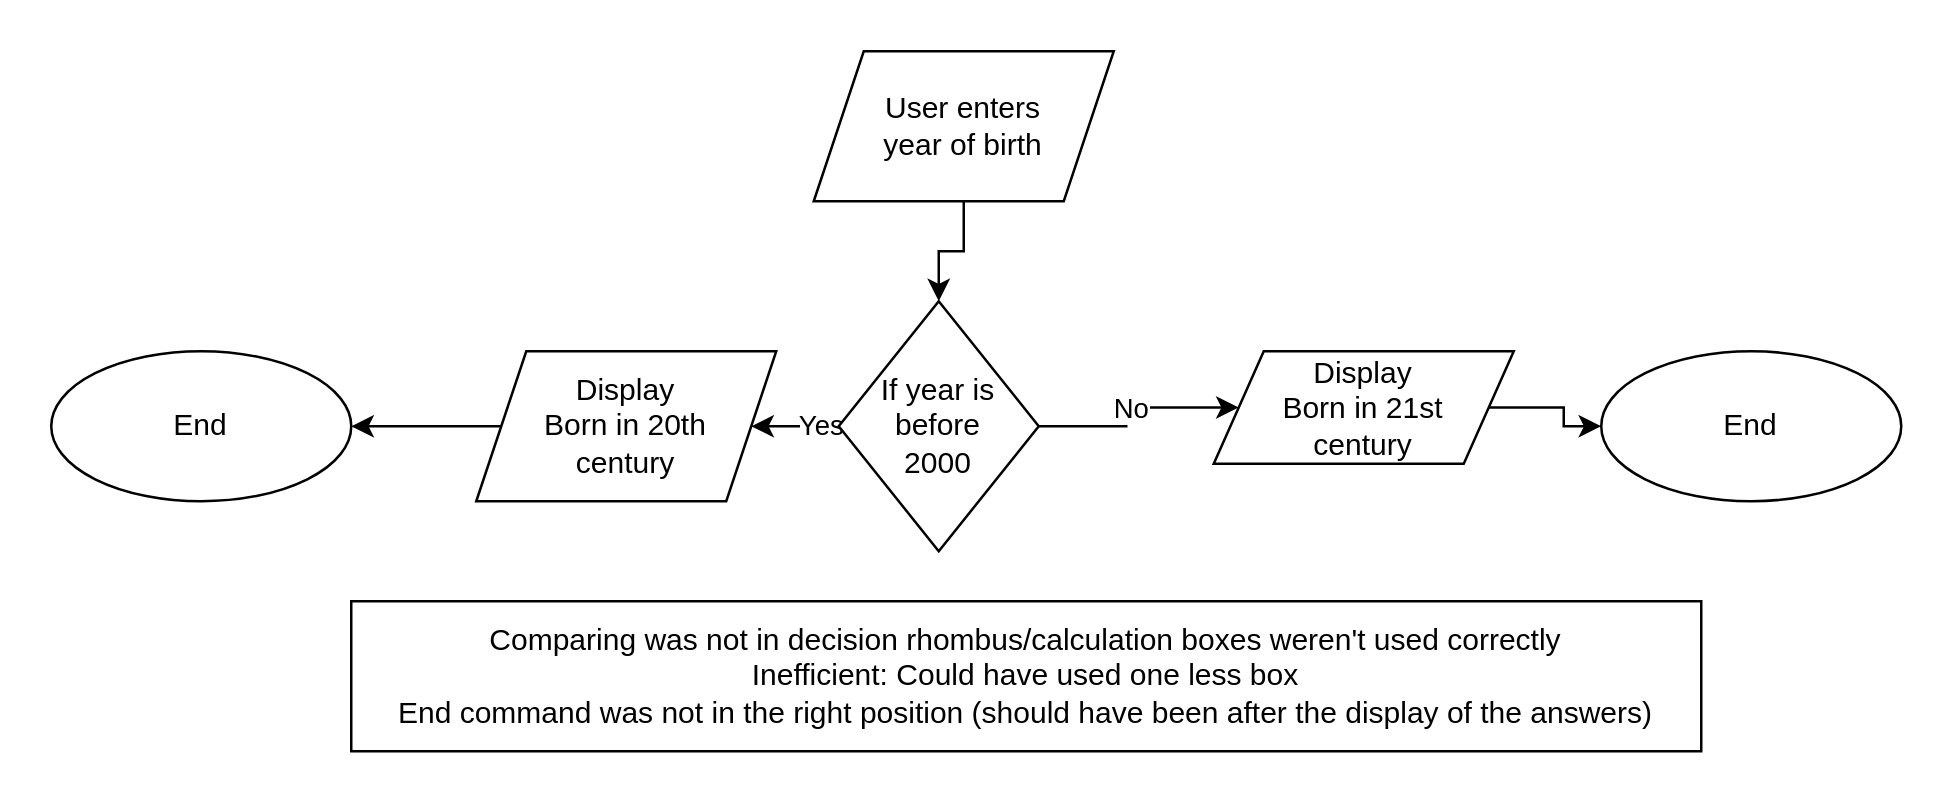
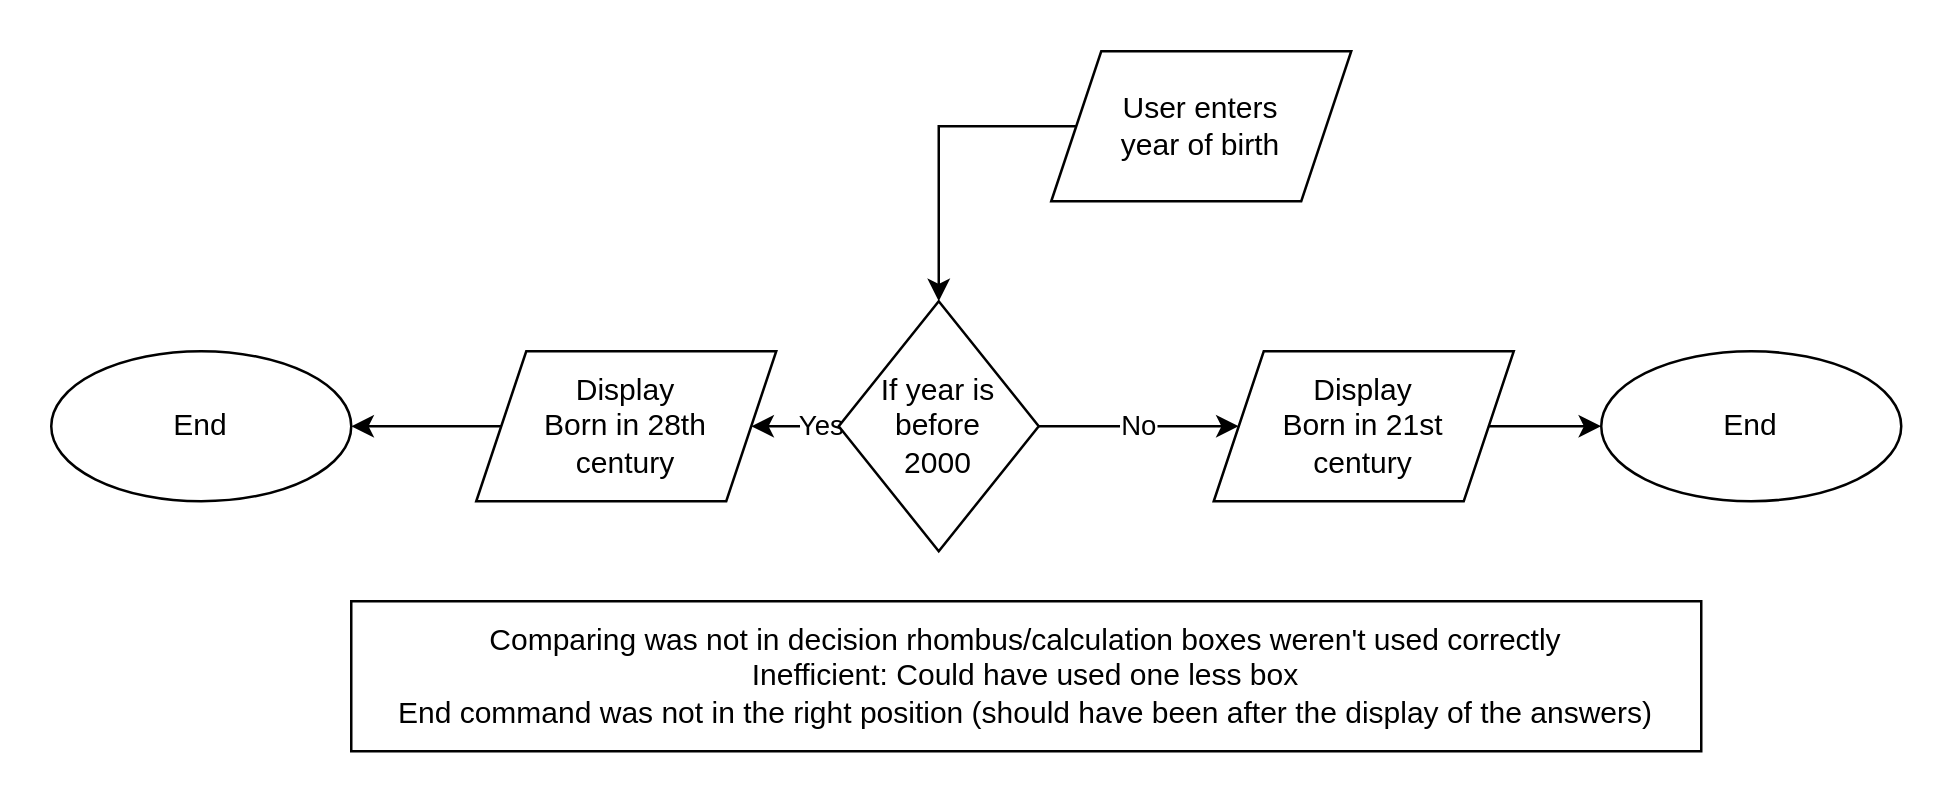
- <mxCell id="3" value="User enters &lt;br&gt;year of birth" style="shape=parallelogram;perimeter=parallelogramPerimeter;whiteSpace=wrap;html=1;fixedSize=1;" parent="1" vertex="1"><mxGeometry x="325" y="20" width="120" height="60" as="geometry" /></mxCell>
+ <mxCell id="3" value="User enters &lt;br&gt;year of birth" style="shape=parallelogram;perimeter=parallelogramPerimeter;whiteSpace=wrap;html=1;fixedSize=1;" parent="1" vertex="1"><mxGeometry x="420" y="20" width="120" height="60" as="geometry" /></mxCell>
- <mxCell id="11" value="Display&lt;br&gt;Born in 21st&lt;br&gt;century" style="shape=parallelogram;perimeter=parallelogramPerimeter;whiteSpace=wrap;html=1;fixedSize=1;" vertex="1" parent="1"><mxGeometry x="485" y="140" width="120" height="45" as="geometry" /></mxCell>
+ <mxCell id="11" value="Display&lt;br&gt;Born in 21st&lt;br&gt;century" style="shape=parallelogram;perimeter=parallelogramPerimeter;whiteSpace=wrap;html=1;fixedSize=1;" vertex="1" parent="1"><mxGeometry x="485" y="140" width="120" height="60" as="geometry" /></mxCell>
- <mxCell id="8" value="Display&lt;br&gt;Born in 20th &lt;br&gt;century" style="shape=parallelogram;perimeter=parallelogramPerimeter;whiteSpace=wrap;html=1;fixedSize=1;" vertex="1" parent="1"><mxGeometry x="190" y="140" width="120" height="60" as="geometry" /></mxCell>
+ <mxCell id="8" value="Display&lt;br&gt;Born in 28th &lt;br&gt;century" style="shape=parallelogram;perimeter=parallelogramPerimeter;whiteSpace=wrap;html=1;fixedSize=1;" vertex="1" parent="1"><mxGeometry x="190" y="140" width="120" height="60" as="geometry" /></mxCell>
